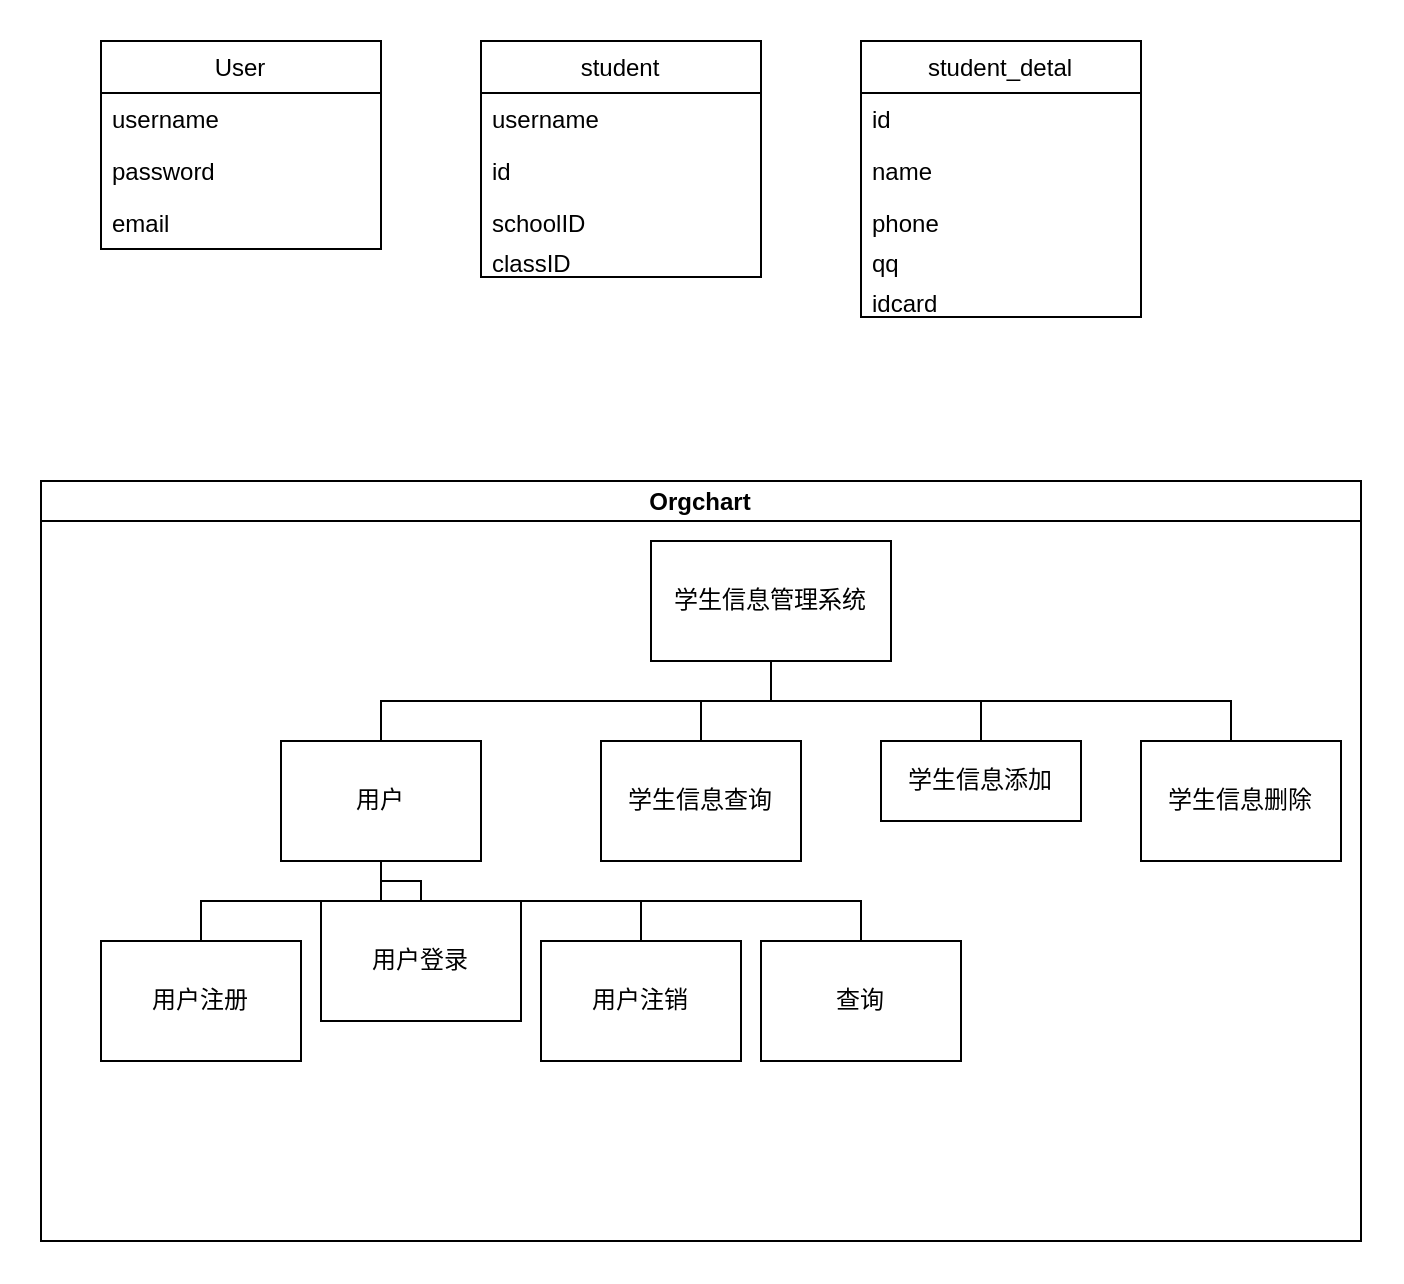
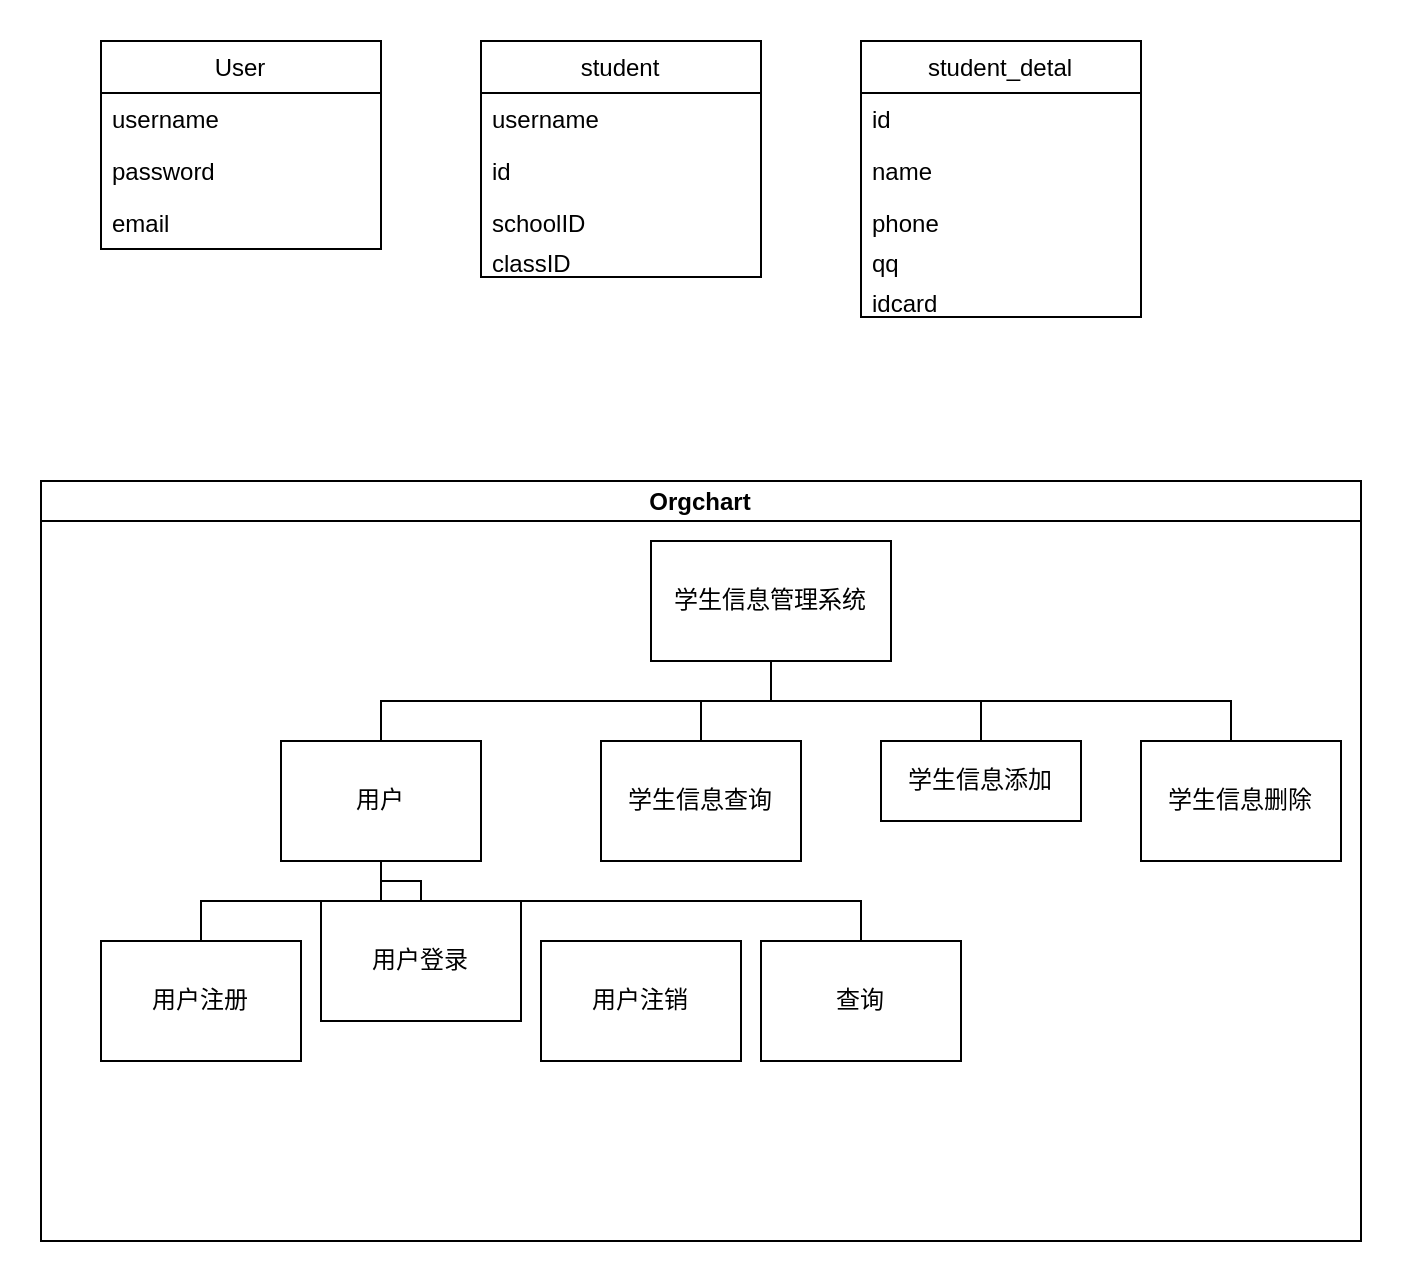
- <mxCell id="29" value="" style="edgeStyle=elbowEdgeStyle;elbow=vertical;startArrow=none;endArrow=none;rounded=0;" edge="1" target="30" source="21" parent="17"><mxGeometry relative="1" as="geometry"><mxPoint x="275" y="480" as="sourcePoint" /></mxGeometry></mxCell>
